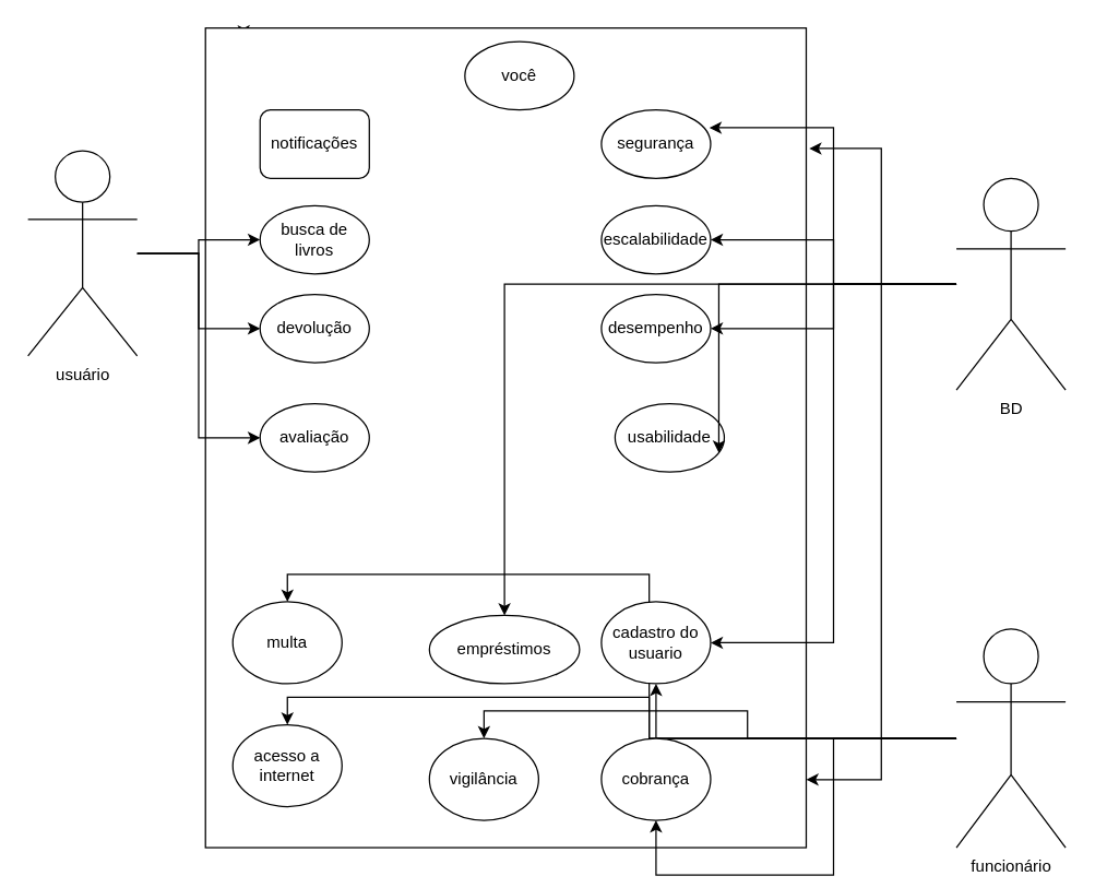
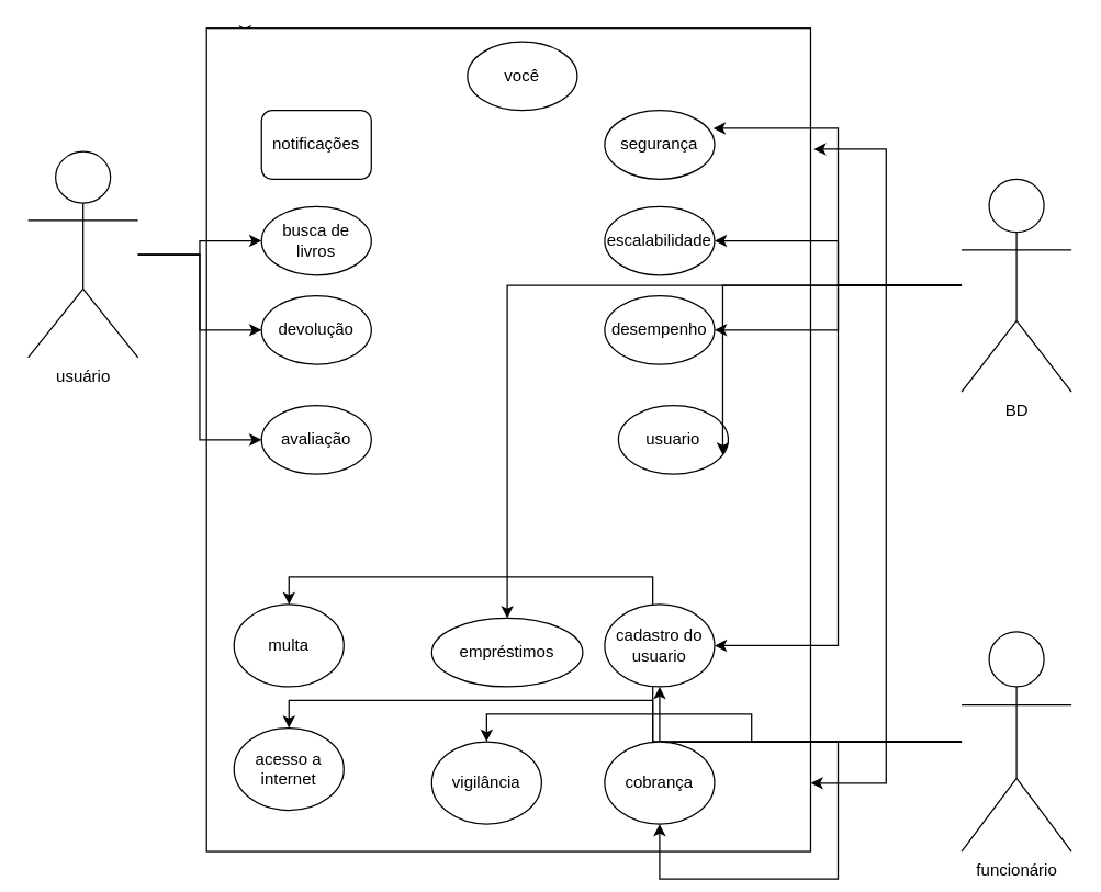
- <mxCell id="6" value="&lt;font style=&quot;vertical-align: inherit;&quot;&gt;&lt;font style=&quot;vertical-align: inherit;&quot;&gt;usabilidade&lt;/font&gt;&lt;/font&gt;" style="ellipse;whiteSpace=wrap;html=1;" vertex="1" parent="1"><mxGeometry x="450" y="295" width="80" height="50" as="geometry" /></mxCell>
+ <mxCell id="6" value="&lt;font style=&quot;vertical-align: inherit;&quot;&gt;&lt;font style=&quot;vertical-align: inherit;&quot;&gt;usuario&lt;/font&gt;&lt;/font&gt;" style="ellipse;whiteSpace=wrap;html=1;" vertex="1" parent="1"><mxGeometry x="450" y="295" width="80" height="50" as="geometry" /></mxCell>
